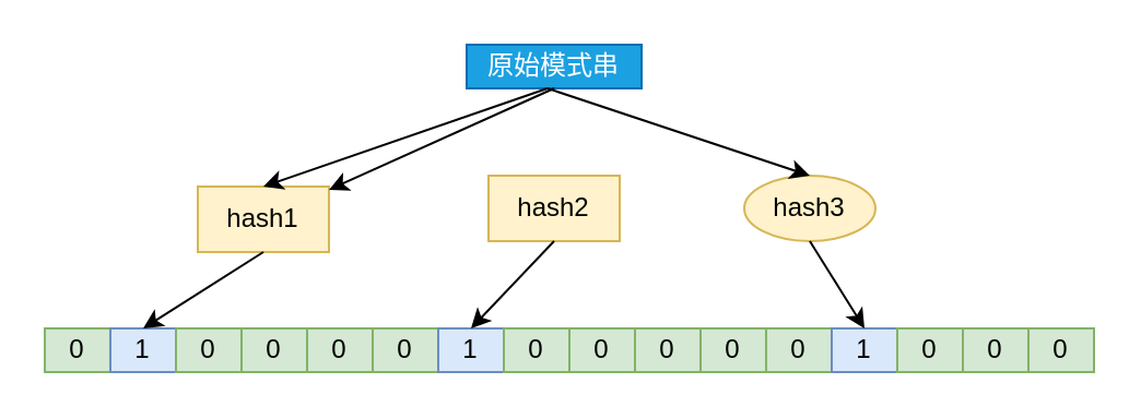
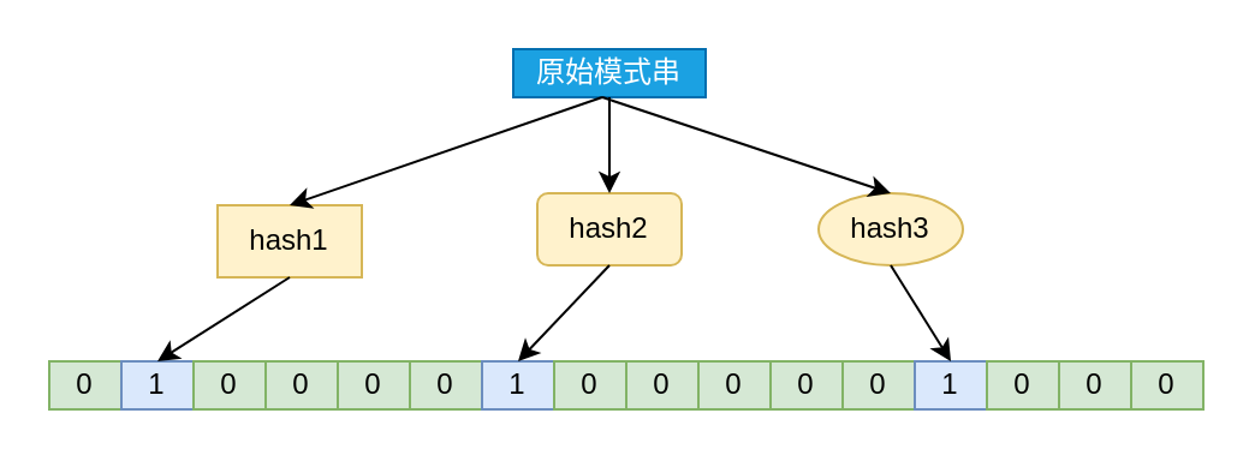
- <mxCell id="22" value="" style="endArrow=classic;html=1;exitX=0.5;exitY=1;exitDx=0;exitDy=0;" edge="1" parent="1" source="2" target="3"><mxGeometry width="50" height="50" relative="1" as="geometry"><mxPoint x="290" y="230" as="sourcePoint" /><mxPoint x="340" y="180" as="targetPoint" /></mxGeometry></mxCell>
+ <mxCell id="22" value="" style="endArrow=classic;html=1;exitX=0.5;exitY=1;exitDx=0;exitDy=0;entryX=0.5;entryY=0;entryDx=0;entryDy=0;" edge="1" parent="1" source="2" target="4"><mxGeometry width="50" height="50" relative="1" as="geometry"><mxPoint x="290" y="230" as="sourcePoint" /><mxPoint x="340" y="180" as="targetPoint" /></mxGeometry></mxCell>
- <mxCell id="4" value="hash2" style="rounded=0;whiteSpace=wrap;html=1;fillColor=#fff2cc;strokeColor=#d6b656;" vertex="1" parent="1"><mxGeometry x="223" y="80" width="60" height="30" as="geometry" /></mxCell>
+ <mxCell id="4" value="hash2" style="whiteSpace=wrap;html=1;fillColor=#fff2cc;strokeColor=#d6b656;rounded=1;" vertex="1" parent="1"><mxGeometry x="223" y="80" width="60" height="30" as="geometry" /></mxCell>
